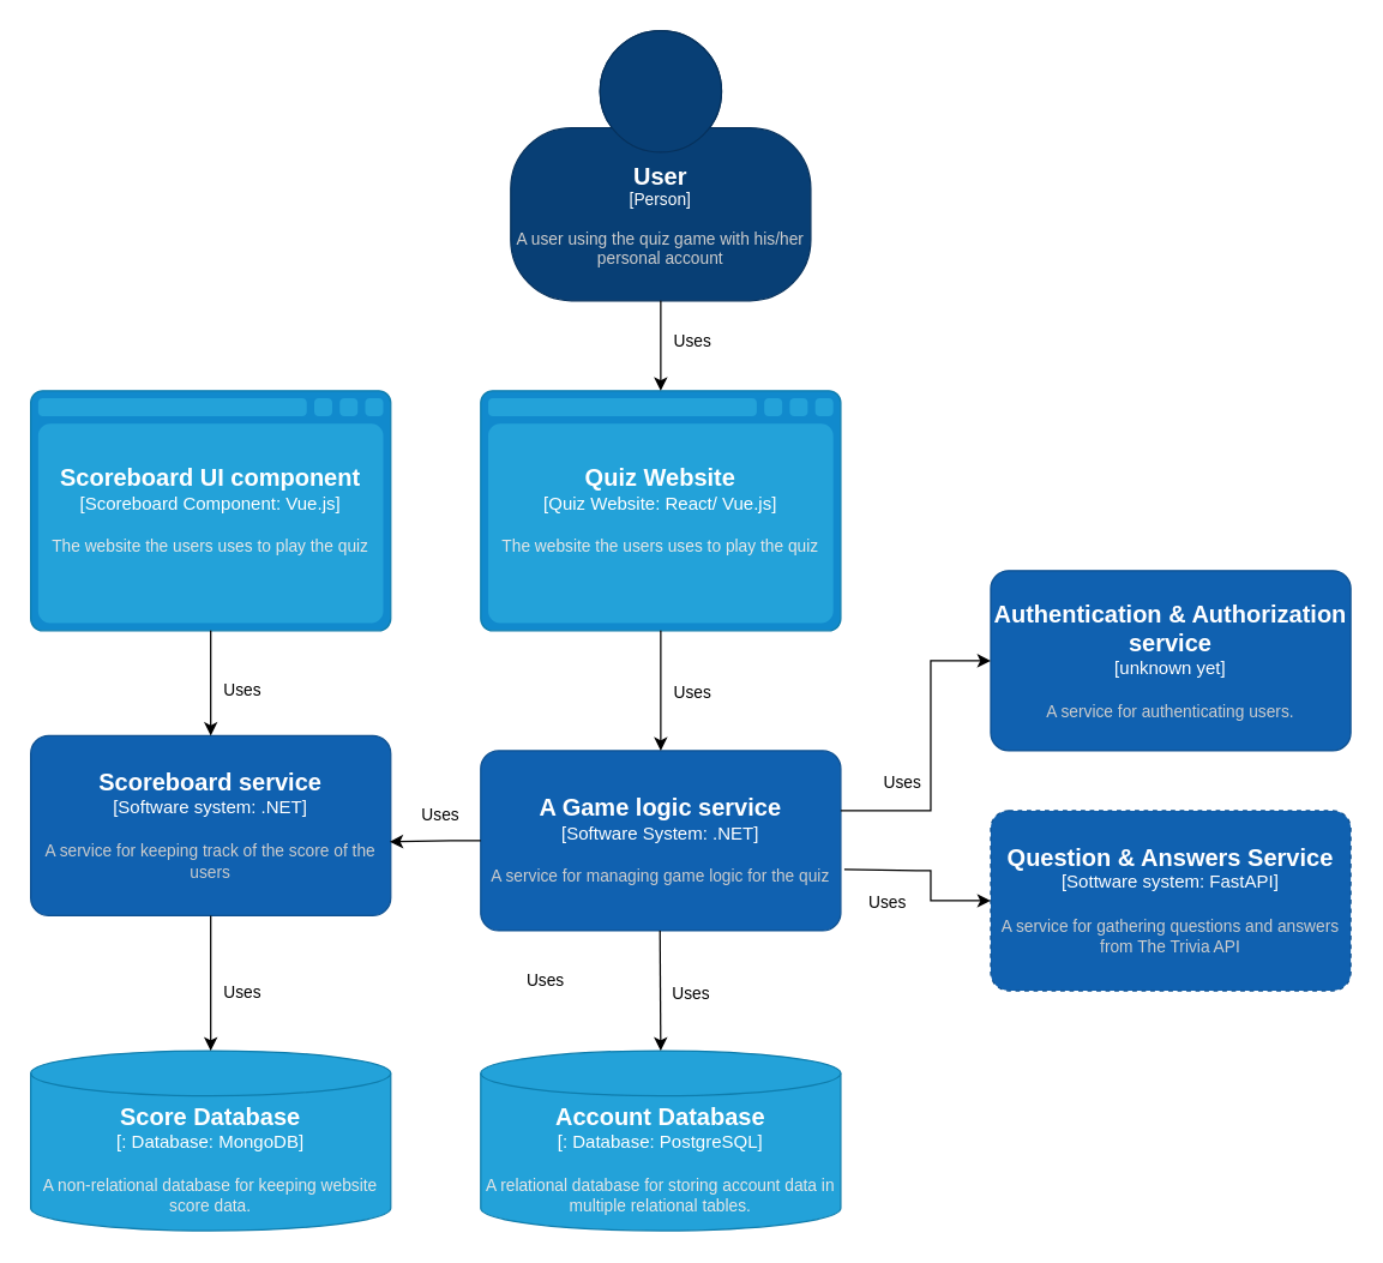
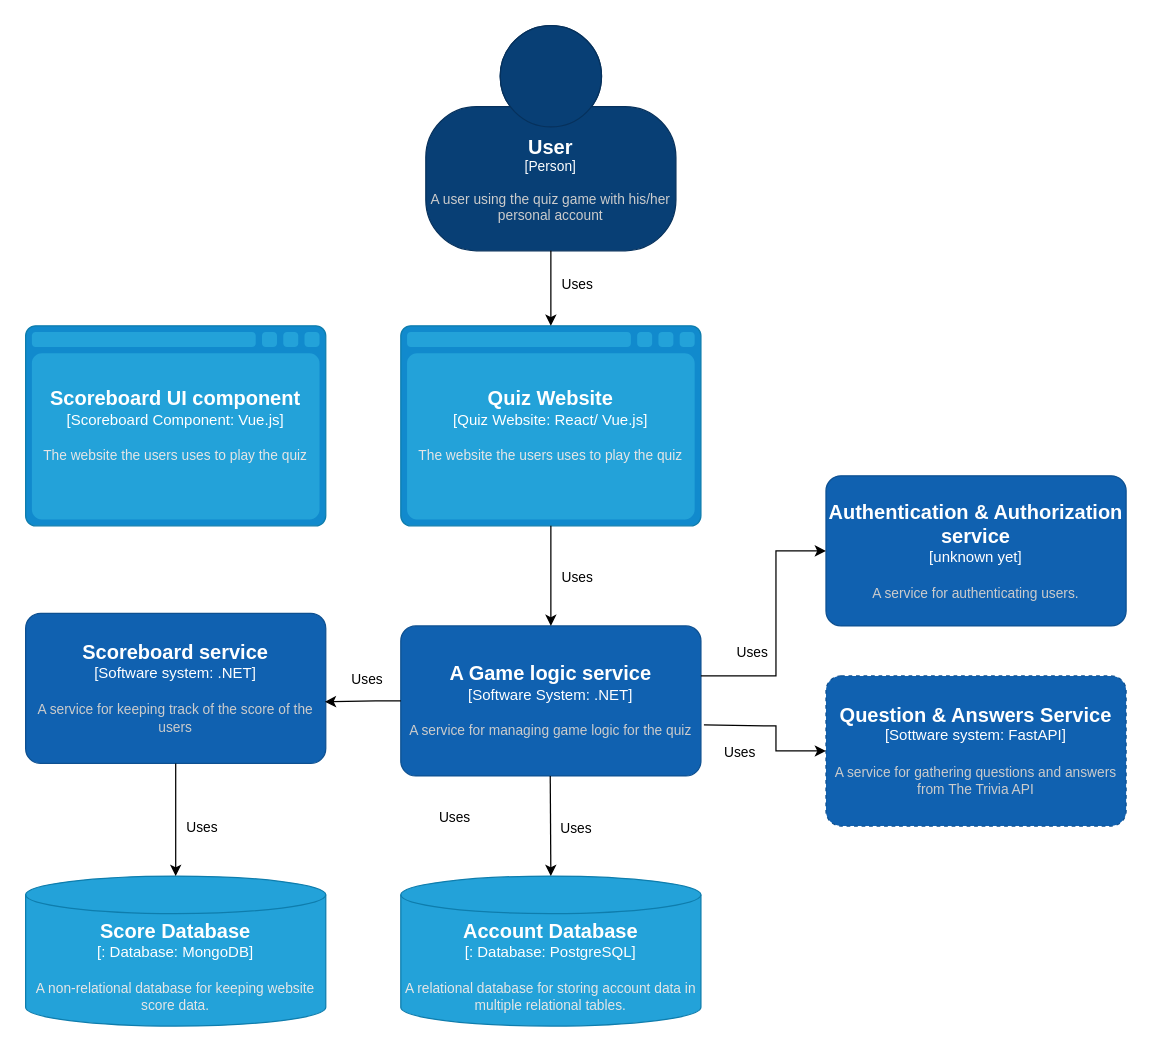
- <mxCell id="18" value="" style="endArrow=classic;html=1;rounded=0;exitX=0.5;exitY=1;exitDx=0;exitDy=0;exitPerimeter=0;entryX=0.5;entryY=0;entryDx=0;entryDy=0;entryPerimeter=0;" edge="1" parent="1" source="17" target="10"><mxGeometry width="50" height="50" relative="1" as="geometry"><mxPoint x="139.5" y="350" as="sourcePoint" /><mxPoint x="139.87" y="500" as="targetPoint" /></mxGeometry></mxCell>
- <mxCell id="19" value="Uses" style="edgeLabel;html=1;align=center;verticalAlign=middle;resizable=0;points=[];" vertex="1" connectable="0" parent="18"><mxGeometry x="0.23" y="1" relative="1" as="geometry"><mxPoint x="19" y="-4" as="offset" /></mxGeometry></mxCell>
